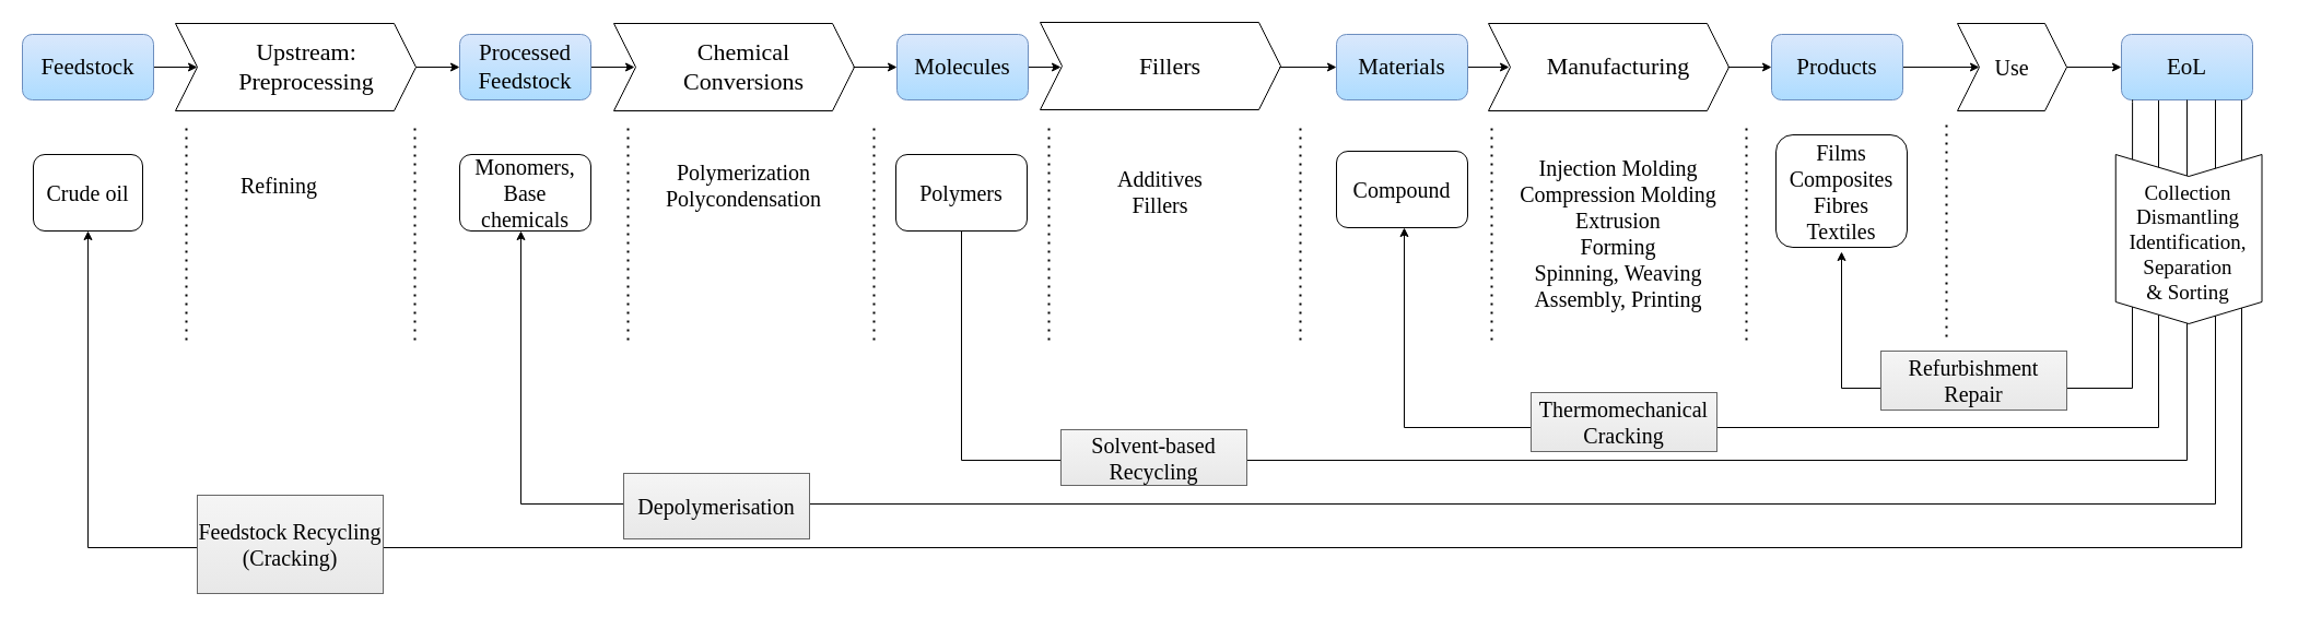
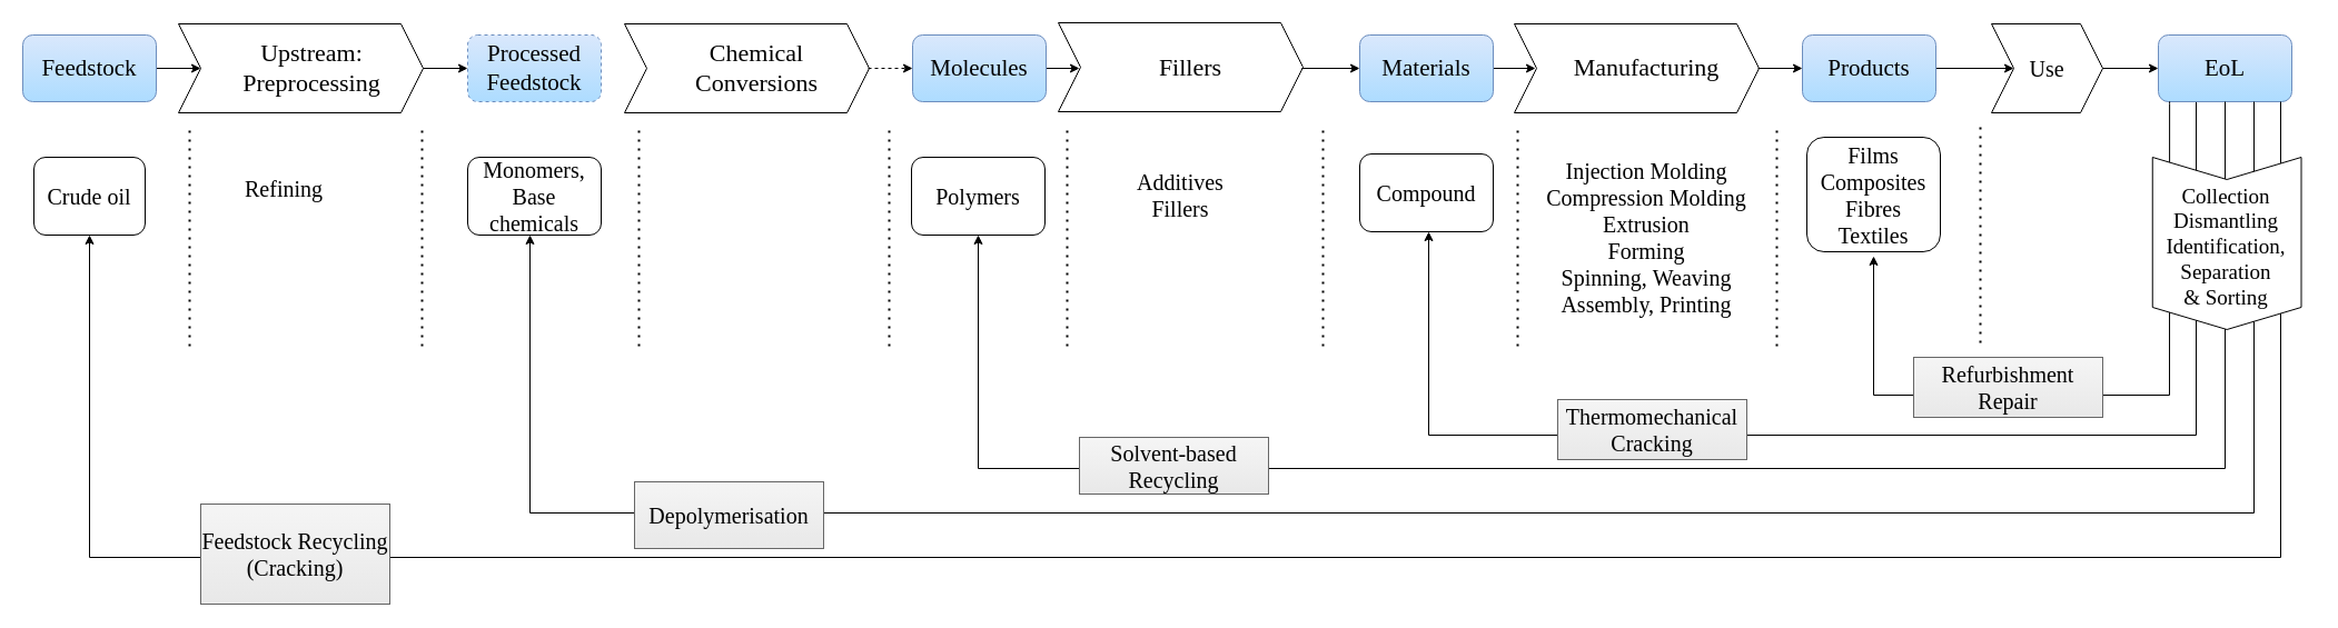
- <mxCell id="5" value="Processed Feedstock" style="rounded=1;whiteSpace=wrap;html=1;fontSize=21;fontFamily=Rubik light;fillColor=#DAE8FC;strokeColor=#6c8ebf;gradientColor=#ADDCFF;" parent="1" vertex="1"><mxGeometry x="420" y="31" width="120" height="60" as="geometry" /></mxCell>
+ <mxCell id="5" value="Processed Feedstock" style="rounded=1;whiteSpace=wrap;html=1;fontSize=21;fontFamily=Rubik light;fillColor=#DAE8FC;strokeColor=#6c8ebf;gradientColor=#ADDCFF;dashed=1;" parent="1" vertex="1"><mxGeometry x="420" y="31" width="120" height="60" as="geometry" /></mxCell>
- <mxCell id="4" value="" style="edgeStyle=orthogonalEdgeStyle;rounded=0;orthogonalLoop=1;jettySize=auto;html=1;" parent="1" source="5" target="15" edge="1"><mxGeometry relative="1" as="geometry" /></mxCell>
- <mxCell id="14" value="" style="edgeStyle=orthogonalEdgeStyle;rounded=0;orthogonalLoop=1;jettySize=auto;html=1;" parent="1" source="15" target="7" edge="1"><mxGeometry relative="1" as="geometry" /></mxCell>
+ <mxCell id="14" value="" style="edgeStyle=orthogonalEdgeStyle;rounded=0;orthogonalLoop=1;jettySize=auto;html=1;dashed=1;" parent="1" source="15" target="7" edge="1"><mxGeometry relative="1" as="geometry" /></mxCell>
- <mxCell id="38" value="Polymerization&lt;div&gt;Polycondensation&lt;/div&gt;" style="text;html=1;align=center;verticalAlign=middle;whiteSpace=wrap;rounded=0;fontSize=20;fontFamily=Rubik light;" parent="1" vertex="1"><mxGeometry x="580" y="149" width="200" height="40" as="geometry" /></mxCell>
- <mxCell id="46" value="" style="edgeStyle=orthogonalEdgeStyle;rounded=0;orthogonalLoop=1;jettySize=auto;html=1;fontFamily=Rubik light;fontSize=20;fontColor=default;exitX=0.5;exitY=1;exitDx=0;exitDy=0;entryX=0.5;entryY=1;entryDx=0;entryDy=0;endArrow=none;" parent="1" source="42" target="23" edge="1"><mxGeometry relative="1" as="geometry"><mxPoint x="1980" y="101" as="sourcePoint" /><mxPoint x="1290" y="261" as="targetPoint" /><Array as="points"><mxPoint x="2000" y="421" /><mxPoint x="879" y="421" /></Array></mxGeometry></mxCell>
+ <mxCell id="46" value="" style="edgeStyle=orthogonalEdgeStyle;rounded=0;orthogonalLoop=1;jettySize=auto;html=1;fontFamily=Rubik light;fontSize=20;fontColor=default;exitX=0.5;exitY=1;exitDx=0;exitDy=0;entryX=0.5;entryY=1;entryDx=0;entryDy=0;" parent="1" source="42" target="23" edge="1"><mxGeometry relative="1" as="geometry"><mxPoint x="1980" y="101" as="sourcePoint" /><mxPoint x="1290" y="261" as="targetPoint" /><Array as="points"><mxPoint x="2000" y="421" /><mxPoint x="879" y="421" /></Array></mxGeometry></mxCell>
